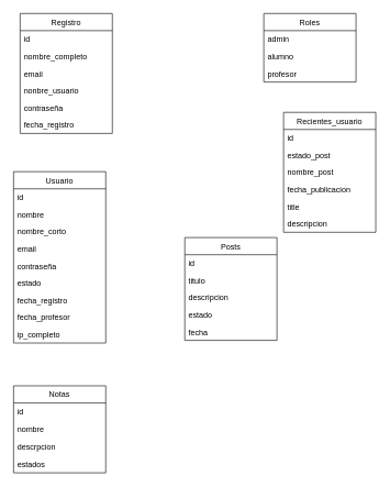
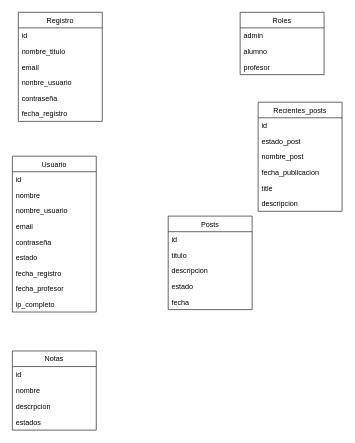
- <mxCell id="20" value="nombre_completo" style="text;strokeColor=none;fillColor=none;align=left;verticalAlign=top;spacingLeft=4;spacingRight=4;overflow=hidden;rotatable=0;points=[[0,0.5],[1,0.5]];portConstraint=eastwest;" parent="18" vertex="1"><mxGeometry y="52" width="140" height="26" as="geometry" /></mxCell>
+ <mxCell id="20" value="nombre_titulo" style="text;strokeColor=none;fillColor=none;align=left;verticalAlign=top;spacingLeft=4;spacingRight=4;overflow=hidden;rotatable=0;points=[[0,0.5],[1,0.5]];portConstraint=eastwest;" parent="18" vertex="1"><mxGeometry y="52" width="140" height="26" as="geometry" /></mxCell>
- <mxCell id="29" value="Recientes_usuario" style="swimlane;fontStyle=0;childLayout=stackLayout;horizontal=1;startSize=26;fillColor=none;horizontalStack=0;resizeParent=1;resizeParentMax=0;resizeLast=0;collapsible=1;marginBottom=0;" parent="1" vertex="1"><mxGeometry x="430" y="170" width="140" height="182" as="geometry" /></mxCell>
+ <mxCell id="29" value="Recientes_posts" style="swimlane;fontStyle=0;childLayout=stackLayout;horizontal=1;startSize=26;fillColor=none;horizontalStack=0;resizeParent=1;resizeParentMax=0;resizeLast=0;collapsible=1;marginBottom=0;" parent="1" vertex="1"><mxGeometry x="430" y="170" width="140" height="182" as="geometry" /></mxCell>
- <mxCell id="5" value="nombre_corto" style="text;strokeColor=none;fillColor=none;align=left;verticalAlign=top;spacingLeft=4;spacingRight=4;overflow=hidden;rotatable=0;points=[[0,0.5],[1,0.5]];portConstraint=eastwest;" parent="2" vertex="1"><mxGeometry y="78" width="140" height="26" as="geometry" /></mxCell>
+ <mxCell id="5" value="nombre_usuario" style="text;strokeColor=none;fillColor=none;align=left;verticalAlign=top;spacingLeft=4;spacingRight=4;overflow=hidden;rotatable=0;points=[[0,0.5],[1,0.5]];portConstraint=eastwest;" parent="2" vertex="1"><mxGeometry y="78" width="140" height="26" as="geometry" /></mxCell>
